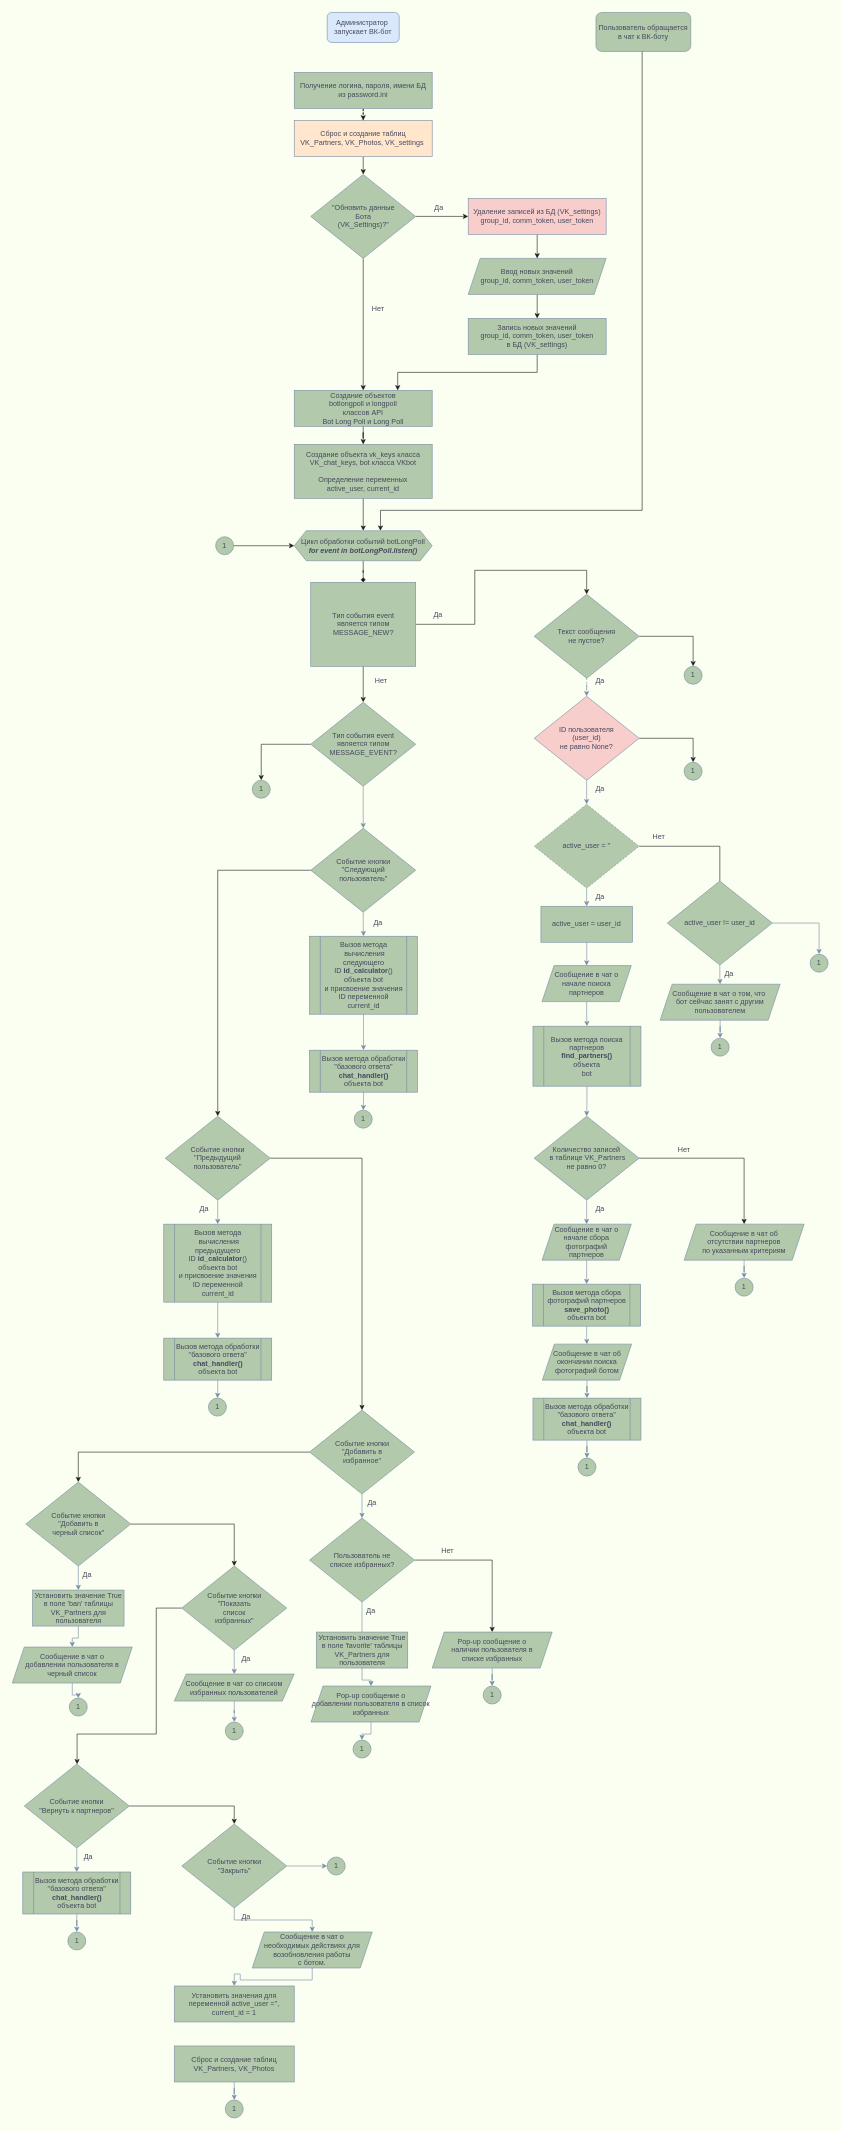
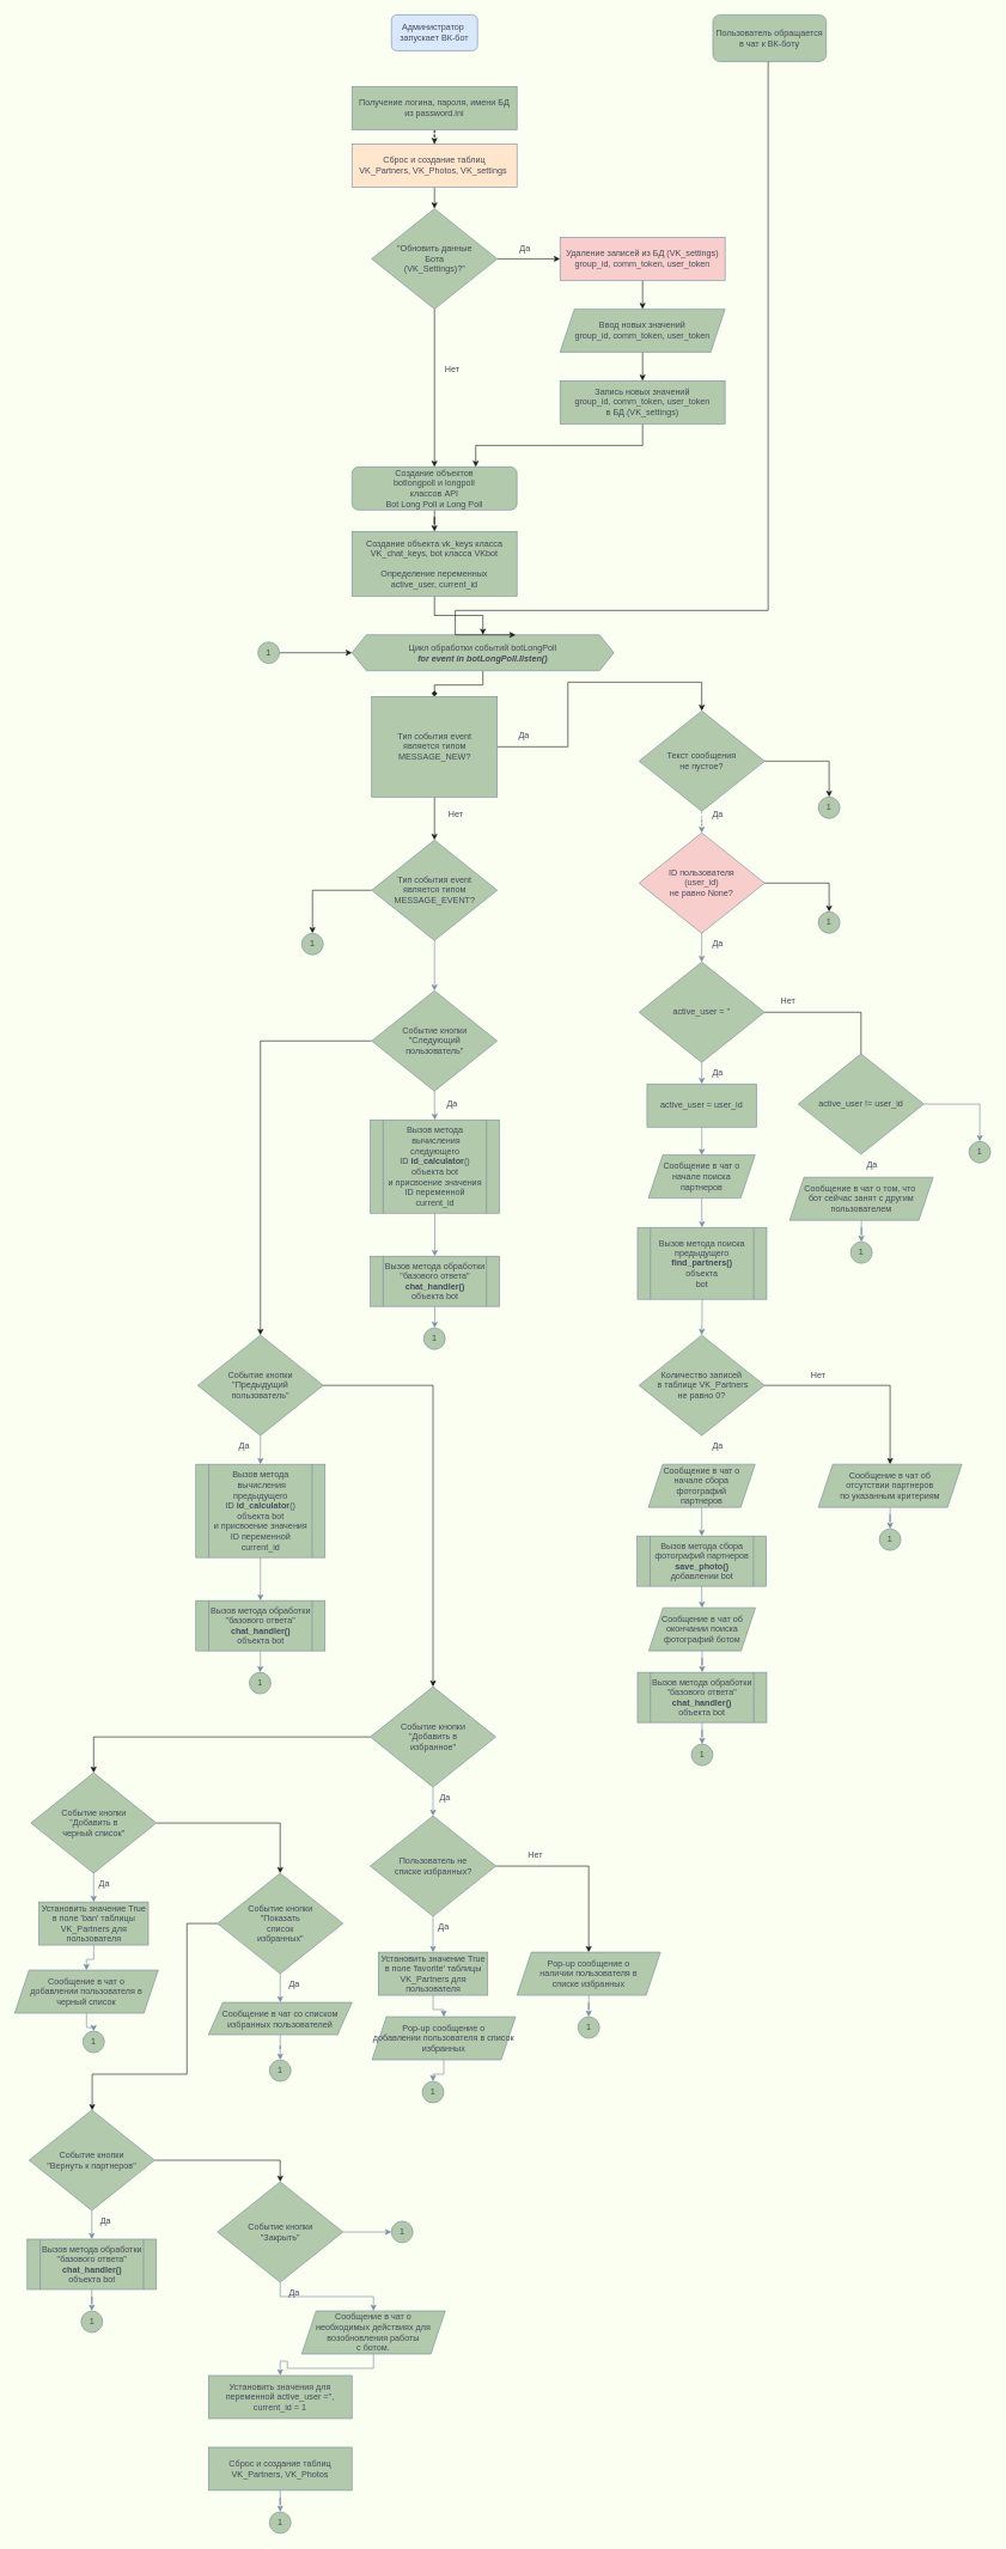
- <mxCell id="17" value="Создание объектов &lt;br&gt;botlongpoll и longpoll &lt;br&gt;классов API &lt;br&gt;Bot Long Poll и Long Poll" style="rounded=0;whiteSpace=wrap;html=1;labelBackgroundColor=none;fillColor=#B2C9AB;strokeColor=#788AA3;fontColor=#46495D;" parent="1" vertex="1"><mxGeometry x="490" y="650" width="230" height="60" as="geometry" /></mxCell>
+ <mxCell id="17" value="Создание объектов &lt;br&gt;botlongpoll и longpoll &lt;br&gt;классов API &lt;br&gt;Bot Long Poll и Long Poll" style="whiteSpace=wrap;html=1;labelBackgroundColor=none;fillColor=#B2C9AB;strokeColor=#788AA3;fontColor=#46495D;rounded=1;" parent="1" vertex="1"><mxGeometry x="490" y="650" width="230" height="60" as="geometry" /></mxCell>
- <mxCell id="21" value="Цикл обработки событий botLongPoll&lt;br&gt;&lt;b&gt;&lt;i&gt;for event in botLongPoll.listen()&lt;/i&gt;&lt;/b&gt;" style="shape=hexagon;perimeter=hexagonPerimeter2;whiteSpace=wrap;html=1;fixedSize=1;labelBackgroundColor=none;fillColor=#B2C9AB;strokeColor=#788AA3;fontColor=#46495D;" parent="1" vertex="1"><mxGeometry x="490" y="884" width="230" height="50" as="geometry" /></mxCell>
+ <mxCell id="21" value="Цикл обработки событий botLongPoll&lt;br&gt;&lt;b&gt;&lt;i&gt;for event in botLongPoll.listen()&lt;/i&gt;&lt;/b&gt;" style="shape=hexagon;perimeter=hexagonPerimeter2;whiteSpace=wrap;html=1;fixedSize=1;labelBackgroundColor=none;fillColor=#B2C9AB;strokeColor=#788AA3;fontColor=#46495D;" parent="1" vertex="1"><mxGeometry x="490" y="884" width="365" height="50" as="geometry" /></mxCell>
- <mxCell id="39" value="active_user = ''" style="rhombus;whiteSpace=wrap;html=1;labelBackgroundColor=none;fillColor=#B2C9AB;strokeColor=#788AA3;fontColor=#46495D;dashed=1;" parent="1" vertex="1"><mxGeometry x="890" y="1340" width="175" height="140" as="geometry" /></mxCell>
+ <mxCell id="39" value="active_user = ''" style="rhombus;whiteSpace=wrap;html=1;labelBackgroundColor=none;fillColor=#B2C9AB;strokeColor=#788AA3;fontColor=#46495D;" parent="1" vertex="1"><mxGeometry x="890" y="1340" width="175" height="140" as="geometry" /></mxCell>
- <mxCell id="71" style="edgeStyle=orthogonalEdgeStyle;rounded=0;orthogonalLoop=1;jettySize=auto;html=1;entryX=0.5;entryY=0;entryDx=0;entryDy=0;labelBackgroundColor=none;strokeColor=#788AA3;fontColor=default;" parent="1" source="73" target="68" edge="1"><mxGeometry relative="1" as="geometry" /></mxCell>
- <mxCell id="47" value="Вызов метода поиска партнеров &lt;br&gt;&lt;b&gt;find_partners()&lt;br&gt;&lt;/b&gt;объекта &lt;br&gt;bot" style="shape=process;whiteSpace=wrap;html=1;backgroundOutline=1;labelBackgroundColor=none;fillColor=#B2C9AB;strokeColor=#788AA3;fontColor=#46495D;" parent="1" vertex="1"><mxGeometry x="888" y="1710" width="180" height="100" as="geometry" /></mxCell>
+ <mxCell id="47" value="Вызов метода поиска предыдущего &lt;br&gt;&lt;b&gt;find_partners()&lt;br&gt;&lt;/b&gt;объекта &lt;br&gt;bot" style="shape=process;whiteSpace=wrap;html=1;backgroundOutline=1;labelBackgroundColor=none;fillColor=#B2C9AB;strokeColor=#788AA3;fontColor=#46495D;" parent="1" vertex="1"><mxGeometry x="888" y="1710" width="180" height="100" as="geometry" /></mxCell>
- <mxCell id="49" style="edgeStyle=orthogonalEdgeStyle;rounded=0;orthogonalLoop=1;jettySize=auto;html=1;entryX=0.5;entryY=0;entryDx=0;entryDy=0;labelBackgroundColor=none;strokeColor=#788AA3;fontColor=default;" parent="1" source="50" target="54" edge="1"><mxGeometry relative="1" as="geometry" /></mxCell>
- <mxCell id="56" value="Вызов метода сбора фотографий партнеров&lt;br&gt;&lt;b&gt;save_photo()&lt;br&gt;&lt;/b&gt;объекта bot" style="shape=process;whiteSpace=wrap;html=1;backgroundOutline=1;labelBackgroundColor=none;fillColor=#B2C9AB;strokeColor=#788AA3;fontColor=#46495D;" parent="1" vertex="1"><mxGeometry x="887.5" y="2140" width="180" height="70" as="geometry" /></mxCell>
+ <mxCell id="56" value="Вызов метода сбора фотографий партнеров&lt;br&gt;&lt;b&gt;save_photo()&lt;br&gt;&lt;/b&gt;добавлении bot" style="shape=process;whiteSpace=wrap;html=1;backgroundOutline=1;labelBackgroundColor=none;fillColor=#B2C9AB;strokeColor=#788AA3;fontColor=#46495D;" parent="1" vertex="1"><mxGeometry x="887.5" y="2140" width="180" height="70" as="geometry" /></mxCell>
- <mxCell id="102" style="edgeStyle=orthogonalEdgeStyle;rounded=0;orthogonalLoop=1;jettySize=auto;html=1;entryX=0.5;entryY=0;entryDx=0;entryDy=0;labelBackgroundColor=none;strokeColor=#788AA3;fontColor=default;endArrow=none;" parent="1" source="104" target="106" edge="1"><mxGeometry relative="1" as="geometry"><mxPoint x="603" y="2720" as="targetPoint" /></mxGeometry></mxCell>
+ <mxCell id="102" style="edgeStyle=orthogonalEdgeStyle;rounded=0;orthogonalLoop=1;jettySize=auto;html=1;entryX=0.5;entryY=0;entryDx=0;entryDy=0;labelBackgroundColor=none;strokeColor=#788AA3;fontColor=default;" parent="1" source="104" target="106" edge="1"><mxGeometry relative="1" as="geometry"><mxPoint x="603" y="2720" as="targetPoint" /></mxGeometry></mxCell>
